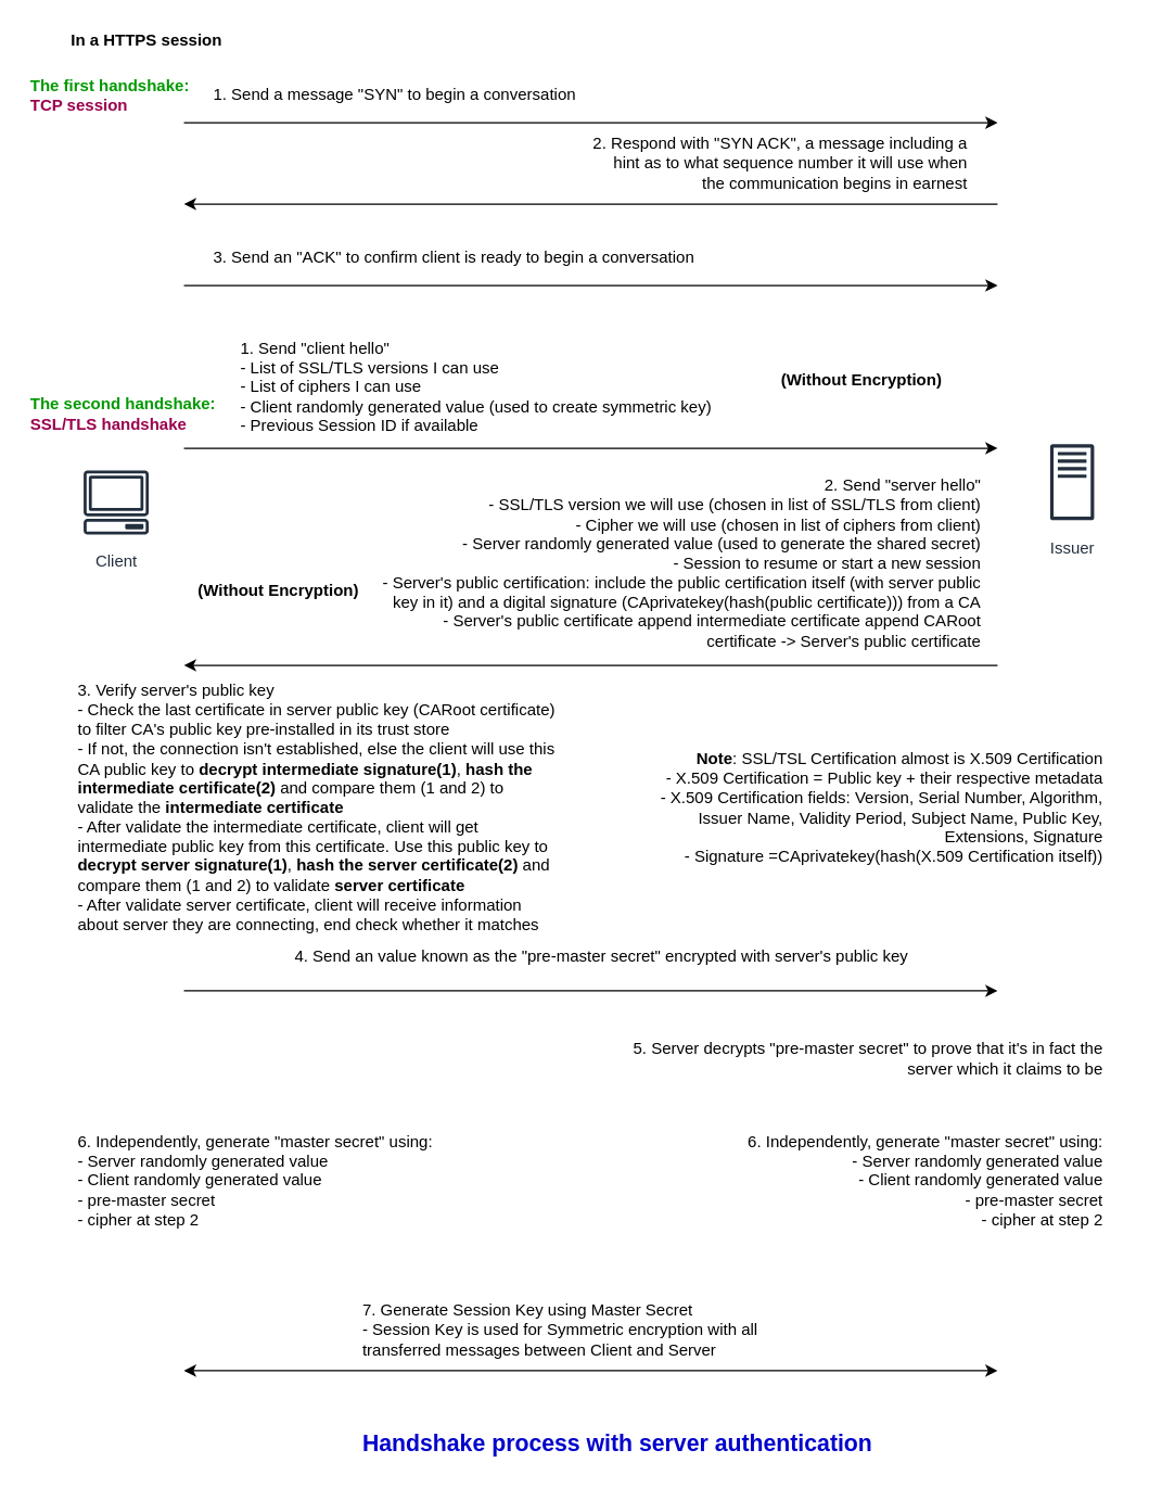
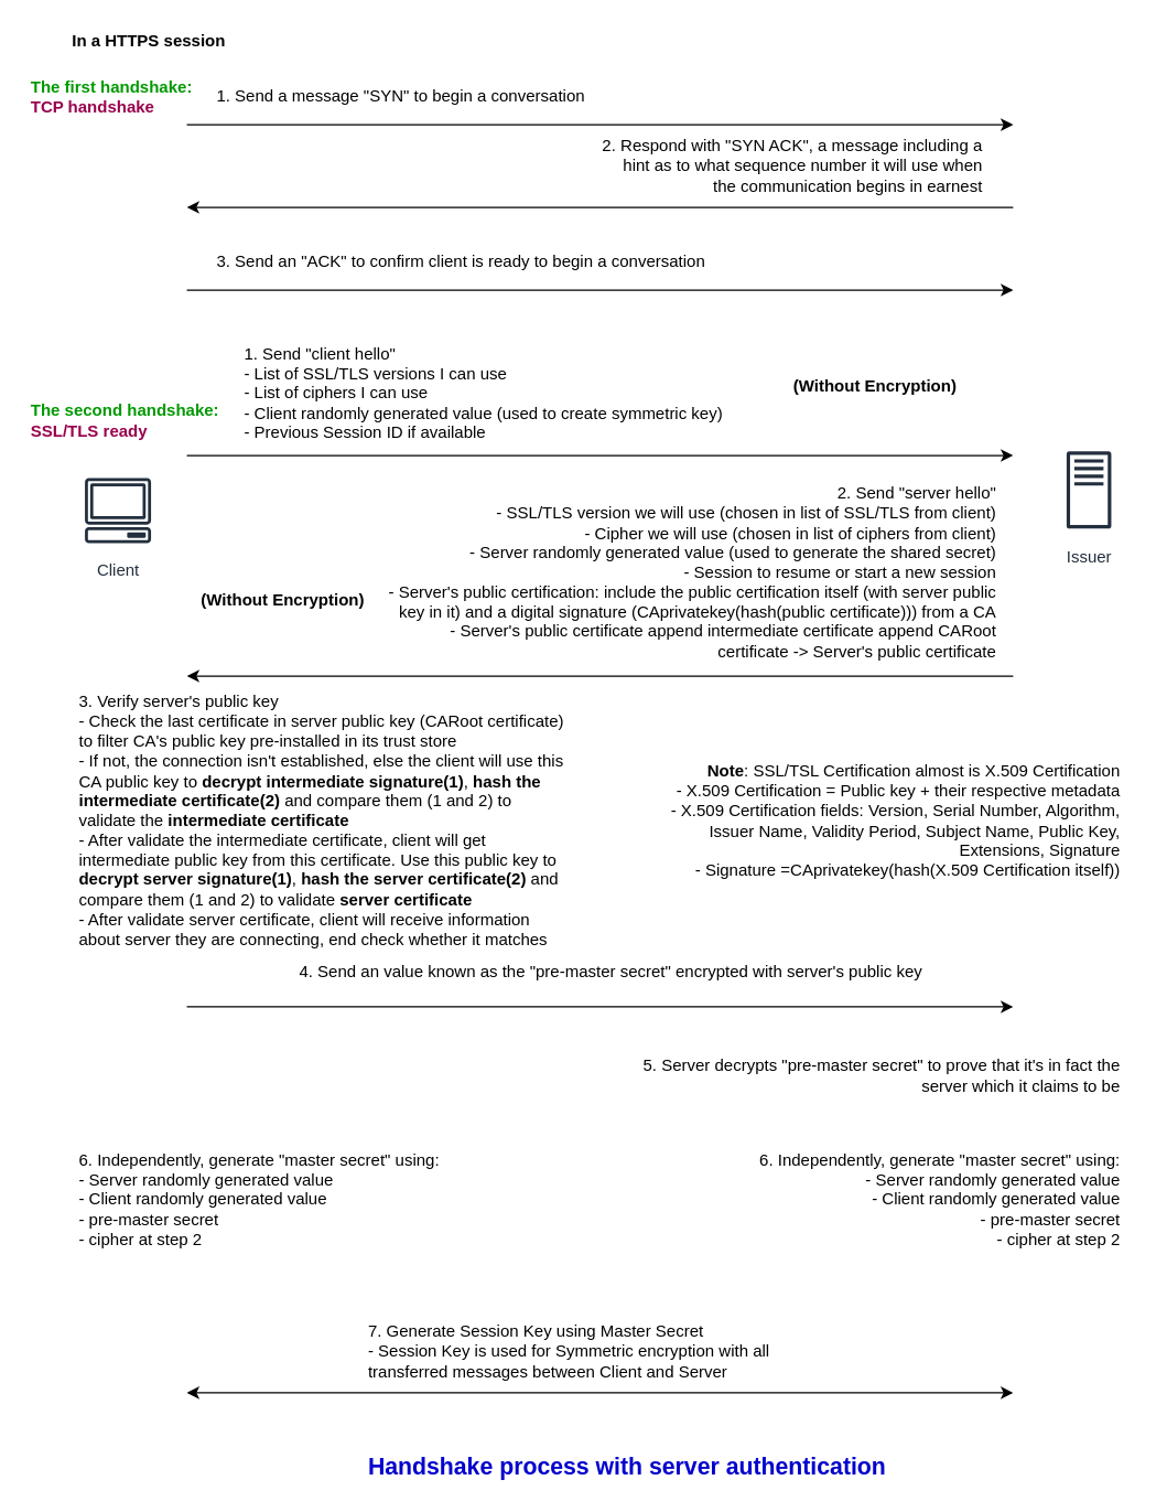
- <mxCell id="20" value="&lt;b&gt;&lt;font color=&quot;#009900&quot;&gt;The first handshake:&lt;/font&gt;&lt;br&gt;&lt;font color=&quot;#99004d&quot;&gt;TCP session&lt;/font&gt;&lt;/b&gt;" style="text;html=1;strokeColor=none;fillColor=none;align=left;verticalAlign=middle;whiteSpace=wrap;rounded=0;" parent="1" vertex="1"><mxGeometry x="20" y="50" width="130" height="40" as="geometry" /></mxCell>
+ <mxCell id="20" value="&lt;b&gt;&lt;font color=&quot;#009900&quot;&gt;The first handshake:&lt;/font&gt;&lt;br&gt;&lt;font color=&quot;#99004d&quot;&gt;TCP handshake&lt;/font&gt;&lt;/b&gt;" style="text;html=1;strokeColor=none;fillColor=none;align=left;verticalAlign=middle;whiteSpace=wrap;rounded=0;" parent="1" vertex="1"><mxGeometry x="20" y="50" width="130" height="40" as="geometry" /></mxCell>
- <mxCell id="21" value="&lt;b&gt;&lt;font color=&quot;#009900&quot;&gt;The second handshake:&lt;/font&gt;&lt;br&gt;&lt;font color=&quot;#99004d&quot;&gt;SSL/TLS handshake&lt;/font&gt;&lt;/b&gt;" style="text;html=1;strokeColor=none;fillColor=none;align=left;verticalAlign=middle;whiteSpace=wrap;rounded=0;" parent="1" vertex="1"><mxGeometry x="20" y="280" width="170" height="50" as="geometry" /></mxCell>
+ <mxCell id="21" value="&lt;b&gt;&lt;font color=&quot;#009900&quot;&gt;The second handshake:&lt;/font&gt;&lt;br&gt;&lt;font color=&quot;#99004d&quot;&gt;SSL/TLS ready&lt;/font&gt;&lt;/b&gt;" style="text;html=1;strokeColor=none;fillColor=none;align=left;verticalAlign=middle;whiteSpace=wrap;rounded=0;" parent="1" vertex="1"><mxGeometry x="20" y="280" width="170" height="50" as="geometry" /></mxCell>
